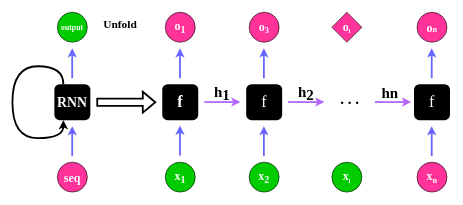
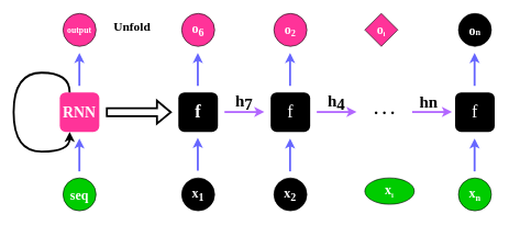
- <mxCell id="25" value="&lt;font size=&quot;1&quot; face=&quot;Ubuntu&quot;&gt;&lt;b style=&quot;font-size: 13px;&quot;&gt;output&lt;/b&gt;&lt;/font&gt;" style="ellipse;whiteSpace=wrap;html=1;aspect=fixed;fillColor=#00cc00;fontColor=#FFFFFF;" parent="1" vertex="1"><mxGeometry x="95" y="20" width="50" height="50" as="geometry" /></mxCell>
+ <mxCell id="25" value="&lt;font size=&quot;1&quot; face=&quot;Ubuntu&quot;&gt;&lt;b style=&quot;font-size: 13px;&quot;&gt;output&lt;/b&gt;&lt;/font&gt;" style="ellipse;whiteSpace=wrap;html=1;aspect=fixed;fillColor=#FF3399;fontColor=#FFFFFF;" parent="1" vertex="1"><mxGeometry x="95" y="20" width="50" height="50" as="geometry" /></mxCell>
- <mxCell id="8" value="&lt;font face=&quot;Ubuntu&quot;&gt;&lt;span style=&quot;font-size: 20px;&quot;&gt;&lt;b&gt;o&lt;sub&gt;1&lt;/sub&gt;&lt;/b&gt;&lt;/span&gt;&lt;/font&gt;" style="ellipse;whiteSpace=wrap;html=1;aspect=fixed;fillColor=#FF3399;fontColor=#FFFFFF;" parent="1" vertex="1"><mxGeometry x="275" y="20" width="50" height="50" as="geometry" /></mxCell>
+ <mxCell id="8" value="&lt;font face=&quot;Ubuntu&quot;&gt;&lt;span style=&quot;font-size: 20px;&quot;&gt;&lt;b&gt;o&lt;sub&gt;6&lt;/sub&gt;&lt;/b&gt;&lt;/span&gt;&lt;/font&gt;" style="ellipse;whiteSpace=wrap;html=1;aspect=fixed;fillColor=#FF3399;fontColor=#FFFFFF;" parent="1" vertex="1"><mxGeometry x="275" y="20" width="50" height="50" as="geometry" /></mxCell>
- <mxCell id="9" value="&lt;b style=&quot;font-family: Ubuntu; font-size: 20px;&quot;&gt;o&lt;/b&gt;&lt;b style=&quot;font-family: Ubuntu; font-size: 16.667px;&quot;&gt;&lt;sub&gt;3&lt;/sub&gt;&lt;/b&gt;" style="ellipse;whiteSpace=wrap;html=1;aspect=fixed;fillColor=#FF3399;fontColor=#FFFFFF;" parent="1" vertex="1"><mxGeometry x="415" y="20" width="50" height="50" as="geometry" /></mxCell>
+ <mxCell id="9" value="&lt;b style=&quot;font-family: Ubuntu; font-size: 20px;&quot;&gt;o&lt;/b&gt;&lt;b style=&quot;font-family: Ubuntu; font-size: 16.667px;&quot;&gt;&lt;sub&gt;2&lt;/sub&gt;&lt;/b&gt;" style="ellipse;whiteSpace=wrap;html=1;aspect=fixed;fillColor=#FF3399;fontColor=#FFFFFF;" parent="1" vertex="1"><mxGeometry x="415" y="20" width="50" height="50" as="geometry" /></mxCell>
- <mxCell id="10" value="&lt;b style=&quot;font-family: Ubuntu; font-size: 20px;&quot;&gt;o&lt;/b&gt;&lt;b style=&quot;font-family: Ubuntu; font-size: 13.889px;&quot;&gt;n&lt;/b&gt;" style="ellipse;whiteSpace=wrap;html=1;aspect=fixed;fillColor=#FF3399;fontColor=#FFFFFF;" parent="1" vertex="1"><mxGeometry x="695" y="20" width="50" height="50" as="geometry" /></mxCell>
+ <mxCell id="10" value="&lt;b style=&quot;font-family: Ubuntu; font-size: 20px;&quot;&gt;o&lt;/b&gt;&lt;b style=&quot;font-family: Ubuntu; font-size: 13.889px;&quot;&gt;n&lt;/b&gt;" style="ellipse;whiteSpace=wrap;html=1;aspect=fixed;fillColor=#000000;fontColor=#FFFFFF;" parent="1" vertex="1"><mxGeometry x="695" y="20" width="50" height="50" as="geometry" /></mxCell>
- <mxCell id="20" value="&lt;font data-font-src=&quot;https://fonts.googleapis.com/css?family=Italianno&quot; face=&quot;Italianno&quot; style=&quot;font-size: 25px;&quot;&gt;&lt;span style=&quot;font-size: 25px;&quot;&gt;h&lt;sub style=&quot;font-size: 25px;&quot;&gt;1&lt;/sub&gt;&lt;/span&gt;&lt;/font&gt;" style="text;html=1;align=center;verticalAlign=middle;whiteSpace=wrap;rounded=0;fontSize=25;fontStyle=1" parent="1" vertex="1"><mxGeometry x="340" y="140" width="60" height="30" as="geometry" /></mxCell>
+ <mxCell id="20" value="&lt;font data-font-src=&quot;https://fonts.googleapis.com/css?family=Italianno&quot; face=&quot;Italianno&quot; style=&quot;font-size: 25px;&quot;&gt;&lt;span style=&quot;font-size: 25px;&quot;&gt;h&lt;sub style=&quot;font-size: 25px;&quot;&gt;7&lt;/sub&gt;&lt;/span&gt;&lt;/font&gt;" style="text;html=1;align=center;verticalAlign=middle;whiteSpace=wrap;rounded=0;fontSize=25;fontStyle=1" parent="1" vertex="1"><mxGeometry x="340" y="140" width="60" height="30" as="geometry" /></mxCell>
- <mxCell id="21" value="&lt;font style=&quot;font-size: 25px;&quot;&gt;&lt;span style=&quot;font-size: 25px;&quot;&gt;&lt;span style=&quot;font-size: 25px;&quot;&gt;h&lt;/span&gt;&lt;span style=&quot;font-size: 25px;&quot;&gt;&lt;sub style=&quot;font-size: 25px;&quot;&gt;2&lt;/sub&gt;&lt;/span&gt;&lt;/span&gt;&lt;/font&gt;" style="text;html=1;align=center;verticalAlign=middle;whiteSpace=wrap;rounded=0;fontFamily=Italianno;fontSource=https%3A%2F%2Ffonts.googleapis.com%2Fcss%3Ffamily%3DItalianno;fontSize=25;fontStyle=1" parent="1" vertex="1"><mxGeometry x="480" y="140" width="60" height="30" as="geometry" /></mxCell>
+ <mxCell id="21" value="&lt;font style=&quot;font-size: 25px;&quot;&gt;&lt;span style=&quot;font-size: 25px;&quot;&gt;&lt;span style=&quot;font-size: 25px;&quot;&gt;h&lt;/span&gt;&lt;span style=&quot;font-size: 25px;&quot;&gt;&lt;sub style=&quot;font-size: 25px;&quot;&gt;4&lt;/sub&gt;&lt;/span&gt;&lt;/span&gt;&lt;/font&gt;" style="text;html=1;align=center;verticalAlign=middle;whiteSpace=wrap;rounded=0;fontFamily=Italianno;fontSource=https%3A%2F%2Ffonts.googleapis.com%2Fcss%3Ffamily%3DItalianno;fontSize=25;fontStyle=1" parent="1" vertex="1"><mxGeometry x="480" y="140" width="60" height="30" as="geometry" /></mxCell>
- <mxCell id="23" value="&lt;font face=&quot;Ubuntu&quot; size=&quot;1&quot; style=&quot;&quot; color=&quot;#ffffff&quot;&gt;&lt;b style=&quot;font-size: 23px;&quot;&gt;RNN&lt;/b&gt;&lt;/font&gt;" style="rounded=1;whiteSpace=wrap;html=1;fillColor=#000000;strokeColor=none;fontColor=#FF6666;" parent="1" vertex="1"><mxGeometry x="90" y="140" width="60" height="60" as="geometry" /></mxCell>
+ <mxCell id="23" value="&lt;font face=&quot;Ubuntu&quot; size=&quot;1&quot; style=&quot;&quot; color=&quot;#ffffff&quot;&gt;&lt;b style=&quot;font-size: 23px;&quot;&gt;RNN&lt;/b&gt;&lt;/font&gt;" style="rounded=1;whiteSpace=wrap;html=1;fillColor=#ff3399;strokeColor=none;fontColor=#FF6666;" parent="1" vertex="1"><mxGeometry x="90" y="140" width="60" height="60" as="geometry" /></mxCell>
- <mxCell id="24" value="&lt;font face=&quot;Ubuntu&quot; style=&quot;font-size: 20px;&quot;&gt;&lt;b&gt;seq&lt;/b&gt;&lt;/font&gt;" style="ellipse;whiteSpace=wrap;html=1;aspect=fixed;fillColor=#ff3399;fontColor=#FFFFFF;" parent="1" vertex="1"><mxGeometry x="95" y="270" width="50" height="50" as="geometry" /></mxCell>
+ <mxCell id="24" value="&lt;font face=&quot;Ubuntu&quot; style=&quot;font-size: 20px;&quot;&gt;&lt;b&gt;seq&lt;/b&gt;&lt;/font&gt;" style="ellipse;whiteSpace=wrap;html=1;aspect=fixed;fillColor=#00CC00;fontColor=#FFFFFF;" parent="1" vertex="1"><mxGeometry x="95" y="270" width="50" height="50" as="geometry" /></mxCell>
- <mxCell id="6" value="&lt;font face=&quot;Ubuntu&quot; style=&quot;font-size: 20px;&quot;&gt;&lt;b&gt;x&lt;sub&gt;1&lt;/sub&gt;&lt;/b&gt;&lt;/font&gt;" style="ellipse;whiteSpace=wrap;html=1;aspect=fixed;fillColor=#00CC00;fontColor=#FFFFFF;" parent="1" vertex="1"><mxGeometry x="275" y="270" width="50" height="50" as="geometry" /></mxCell>
+ <mxCell id="6" value="&lt;font face=&quot;Ubuntu&quot; style=&quot;font-size: 20px;&quot;&gt;&lt;b&gt;x&lt;sub&gt;1&lt;/sub&gt;&lt;/b&gt;&lt;/font&gt;" style="ellipse;whiteSpace=wrap;html=1;aspect=fixed;fillColor=#000000;fontColor=#FFFFFF;" parent="1" vertex="1"><mxGeometry x="275" y="270" width="50" height="50" as="geometry" /></mxCell>
- <mxCell id="13" value="&lt;font face=&quot;Ubuntu&quot; style=&quot;font-size: 20px;&quot;&gt;&lt;b&gt;x&lt;sub&gt;2&lt;/sub&gt;&lt;/b&gt;&lt;/font&gt;" style="ellipse;whiteSpace=wrap;html=1;aspect=fixed;fillColor=#00CC00;fontColor=#FFFFFF;" parent="1" vertex="1"><mxGeometry x="415" y="270" width="50" height="50" as="geometry" /></mxCell>
+ <mxCell id="13" value="&lt;font face=&quot;Ubuntu&quot; style=&quot;font-size: 20px;&quot;&gt;&lt;b&gt;x&lt;sub&gt;2&lt;/sub&gt;&lt;/b&gt;&lt;/font&gt;" style="ellipse;whiteSpace=wrap;html=1;aspect=fixed;fillColor=#000000;fontColor=#FFFFFF;" parent="1" vertex="1"><mxGeometry x="415" y="270" width="50" height="50" as="geometry" /></mxCell>
- <mxCell id="33" value="&lt;font face=&quot;Ubuntu&quot; style=&quot;&quot;&gt;&lt;b style=&quot;&quot;&gt;&lt;span style=&quot;font-size: 20px;&quot;&gt;x&lt;/span&gt;&lt;span style=&quot;font-size: 13.889px;&quot;&gt;&lt;sub&gt;i&lt;/sub&gt;&lt;/span&gt;&lt;/b&gt;&lt;/font&gt;" style="ellipse;whiteSpace=wrap;html=1;aspect=fixed;fillColor=#00CC00;fontColor=#FFFFFF;" vertex="1" parent="1"><mxGeometry x="553" y="270" width="50" height="50" as="geometry" /></mxCell>
+ <mxCell id="33" value="&lt;font face=&quot;Ubuntu&quot; style=&quot;&quot;&gt;&lt;b style=&quot;&quot;&gt;&lt;span style=&quot;font-size: 20px;&quot;&gt;x&lt;/span&gt;&lt;span style=&quot;font-size: 13.889px;&quot;&gt;&lt;sub&gt;i&lt;/sub&gt;&lt;/span&gt;&lt;/b&gt;&lt;/font&gt;" style="ellipse;whiteSpace=wrap;html=1;aspect=fixed;fillColor=#00CC00;fontColor=#FFFFFF;" vertex="1" parent="1"><mxGeometry x="553" y="270" width="75" height="40" as="geometry" /></mxCell>
- <mxCell id="14" value="&lt;font face=&quot;Ubuntu&quot; style=&quot;&quot;&gt;&lt;b style=&quot;&quot;&gt;&lt;span style=&quot;font-size: 20px;&quot;&gt;x&lt;/span&gt;&lt;span style=&quot;font-size: 16.667px;&quot;&gt;&lt;sub&gt;n&lt;/sub&gt;&lt;/span&gt;&lt;/b&gt;&lt;/font&gt;" style="ellipse;whiteSpace=wrap;html=1;aspect=fixed;fillColor=#ff3399;fontColor=#FFFFFF;" parent="1" vertex="1"><mxGeometry x="695" y="270" width="50" height="50" as="geometry" /></mxCell>
+ <mxCell id="14" value="&lt;font face=&quot;Ubuntu&quot; style=&quot;&quot;&gt;&lt;b style=&quot;&quot;&gt;&lt;span style=&quot;font-size: 20px;&quot;&gt;x&lt;/span&gt;&lt;span style=&quot;font-size: 16.667px;&quot;&gt;&lt;sub&gt;n&lt;/sub&gt;&lt;/span&gt;&lt;/b&gt;&lt;/font&gt;" style="ellipse;whiteSpace=wrap;html=1;aspect=fixed;fillColor=#00CC00;fontColor=#FFFFFF;" parent="1" vertex="1"><mxGeometry x="695" y="270" width="50" height="50" as="geometry" /></mxCell>
